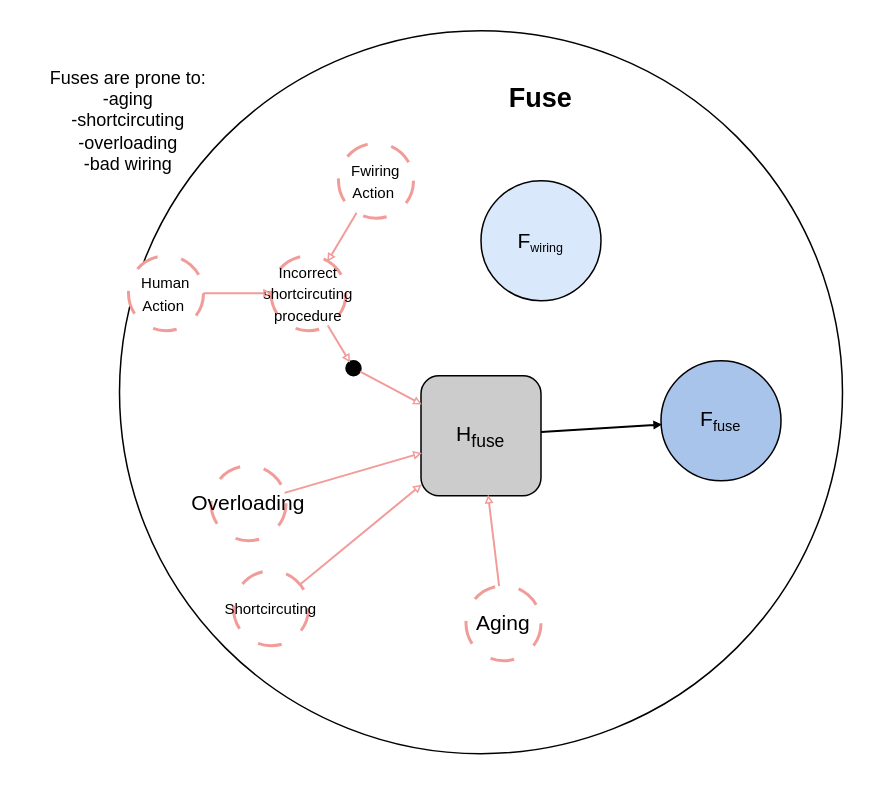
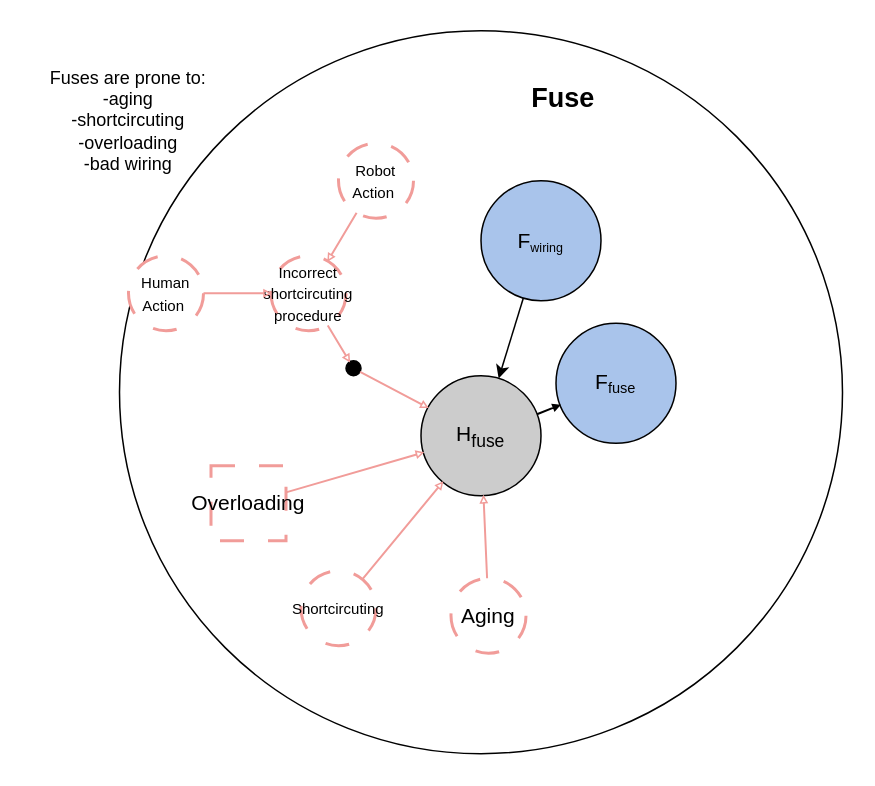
- <mxCell id="21" value="&lt;b&gt;&lt;font style=&quot;font-size: 18px;&quot;&gt;Fuse&lt;/font&gt;&lt;/b&gt;" style="text;html=1;strokeColor=none;fillColor=none;align=center;verticalAlign=middle;whiteSpace=wrap;rounded=0;" vertex="1" parent="1"><mxGeometry x="330" y="50" width="60" height="30" as="geometry" /></mxCell>
+ <mxCell id="21" value="&lt;b&gt;&lt;font style=&quot;font-size: 18px;&quot;&gt;Fuse&lt;/font&gt;&lt;/b&gt;" style="text;html=1;strokeColor=none;fillColor=none;align=center;verticalAlign=middle;whiteSpace=wrap;rounded=0;" vertex="1" parent="1"><mxGeometry x="345" y="50" width="60" height="30" as="geometry" /></mxCell>
- <mxCell id="15" value="&lt;font style=&quot;font-size: 10px;&quot;&gt;Fwiring Action&amp;nbsp;&lt;/font&gt;" style="ellipse;whiteSpace=wrap;html=1;aspect=fixed;fillColor=#FFFFFF;strokeColor=#F19C99;strokeWidth=2;dashed=1;dashPattern=8 8;" vertex="1" parent="1"><mxGeometry x="225" y="95" width="50" height="50" as="geometry" /></mxCell>
+ <mxCell id="15" value="&lt;font style=&quot;font-size: 10px;&quot;&gt;Robot Action&amp;nbsp;&lt;/font&gt;" style="ellipse;whiteSpace=wrap;html=1;aspect=fixed;fillColor=#FFFFFF;strokeColor=#F19C99;strokeWidth=2;dashed=1;dashPattern=8 8;" vertex="1" parent="1"><mxGeometry x="225" y="95" width="50" height="50" as="geometry" /></mxCell>
- <mxCell id="22" value="&lt;font style=&quot;font-size: 14px;&quot;&gt;F&lt;/font&gt;&lt;font size=&quot;1&quot; style=&quot;&quot;&gt;&lt;sub&gt;wiring&lt;/sub&gt;&lt;/font&gt;" style="ellipse;whiteSpace=wrap;html=1;aspect=fixed;fillColor=#dae8fc;" vertex="1" parent="1"><mxGeometry x="320" y="120" width="80" height="80" as="geometry" /></mxCell>
+ <mxCell id="22" value="&lt;font style=&quot;font-size: 14px;&quot;&gt;F&lt;/font&gt;&lt;font size=&quot;1&quot; style=&quot;&quot;&gt;&lt;sub&gt;wiring&lt;/sub&gt;&lt;/font&gt;" style="ellipse;whiteSpace=wrap;html=1;aspect=fixed;fillColor=#A9C4EB;" vertex="1" parent="1"><mxGeometry x="320" y="120" width="80" height="80" as="geometry" /></mxCell>
+ <mxCell id="23" value="" style="endArrow=classic;html=1;rounded=0;" edge="1" parent="1" source="22" target="4"><mxGeometry width="50" height="50" relative="1" as="geometry"><mxPoint x="360" y="250" as="sourcePoint" /><mxPoint x="410" y="200" as="targetPoint" /></mxGeometry></mxCell>
- <mxCell id="5" value="&lt;font style=&quot;font-size: 14px;&quot;&gt;F&lt;/font&gt;&lt;font style=&quot;font-size: 11.667px;&quot;&gt;&lt;sub&gt;fuse&lt;/sub&gt;&lt;/font&gt;" style="ellipse;whiteSpace=wrap;html=1;aspect=fixed;fillColor=#A9C4EB;" vertex="1" parent="1"><mxGeometry x="440" y="240" width="80" height="80" as="geometry" /></mxCell>
+ <mxCell id="5" value="&lt;font style=&quot;font-size: 14px;&quot;&gt;F&lt;/font&gt;&lt;font style=&quot;font-size: 11.667px;&quot;&gt;&lt;sub&gt;fuse&lt;/sub&gt;&lt;/font&gt;" style="ellipse;whiteSpace=wrap;html=1;aspect=fixed;fillColor=#A9C4EB;" vertex="1" parent="1"><mxGeometry x="370" y="215" width="80" height="80" as="geometry" /></mxCell>
- <mxCell id="4" value="&lt;font style=&quot;font-size: 14px;&quot;&gt;H&lt;sub&gt;fuse&lt;/sub&gt;&lt;/font&gt;" style="whiteSpace=wrap;html=1;aspect=fixed;fillColor=#CCCCCC;rounded=1;" vertex="1" parent="1"><mxGeometry x="280" y="250" width="80" height="80" as="geometry" /></mxCell>
+ <mxCell id="4" value="&lt;font style=&quot;font-size: 14px;&quot;&gt;H&lt;sub&gt;fuse&lt;/sub&gt;&lt;/font&gt;" style="ellipse;whiteSpace=wrap;html=1;aspect=fixed;fillColor=#CCCCCC;" vertex="1" parent="1"><mxGeometry x="280" y="250" width="80" height="80" as="geometry" /></mxCell>
- <mxCell id="10" value="&lt;font style=&quot;font-size: 14px;&quot;&gt;Overloading&lt;/font&gt;" style="ellipse;whiteSpace=wrap;html=1;aspect=fixed;fillColor=#FFFFFF;strokeColor=#F19C99;strokeWidth=2;dashed=1;dashPattern=8 8;" vertex="1" parent="1"><mxGeometry x="140" y="310" width="50" height="50" as="geometry" /></mxCell>
+ <mxCell id="10" value="&lt;font style=&quot;font-size: 14px;&quot;&gt;Overloading&lt;/font&gt;" style="whiteSpace=wrap;html=1;aspect=fixed;fillColor=#FFFFFF;strokeColor=#F19C99;strokeWidth=2;dashed=1;dashPattern=8 8;rounded=0;" vertex="1" parent="1"><mxGeometry x="140" y="310" width="50" height="50" as="geometry" /></mxCell>
- <mxCell id="7" value="&lt;font size=&quot;1&quot;&gt;Shortcircuting&lt;/font&gt;" style="ellipse;whiteSpace=wrap;html=1;aspect=fixed;fillColor=#FFFFFF;strokeColor=#F19C99;strokeWidth=2;dashed=1;dashPattern=8 8;" vertex="1" parent="1"><mxGeometry x="155" y="380" width="50" height="50" as="geometry" /></mxCell>
+ <mxCell id="7" value="&lt;font size=&quot;1&quot;&gt;Shortcircuting&lt;/font&gt;" style="ellipse;whiteSpace=wrap;html=1;aspect=fixed;fillColor=#FFFFFF;strokeColor=#F19C99;strokeWidth=2;dashed=1;dashPattern=8 8;" vertex="1" parent="1"><mxGeometry x="200" y="380" width="50" height="50" as="geometry" /></mxCell>
- <mxCell id="6" value="&lt;font style=&quot;font-size: 14px;&quot;&gt;Aging&lt;/font&gt;" style="ellipse;whiteSpace=wrap;html=1;aspect=fixed;fillColor=#FFFFFF;strokeColor=#F19C99;strokeWidth=2;dashed=1;dashPattern=8 8;" vertex="1" parent="1"><mxGeometry x="310" y="390" width="50" height="50" as="geometry" /></mxCell>
+ <mxCell id="6" value="&lt;font style=&quot;font-size: 14px;&quot;&gt;Aging&lt;/font&gt;" style="ellipse;whiteSpace=wrap;html=1;aspect=fixed;fillColor=#FFFFFF;strokeColor=#F19C99;strokeWidth=2;dashed=1;dashPattern=8 8;" vertex="1" parent="1"><mxGeometry x="300" y="385" width="50" height="50" as="geometry" /></mxCell>
